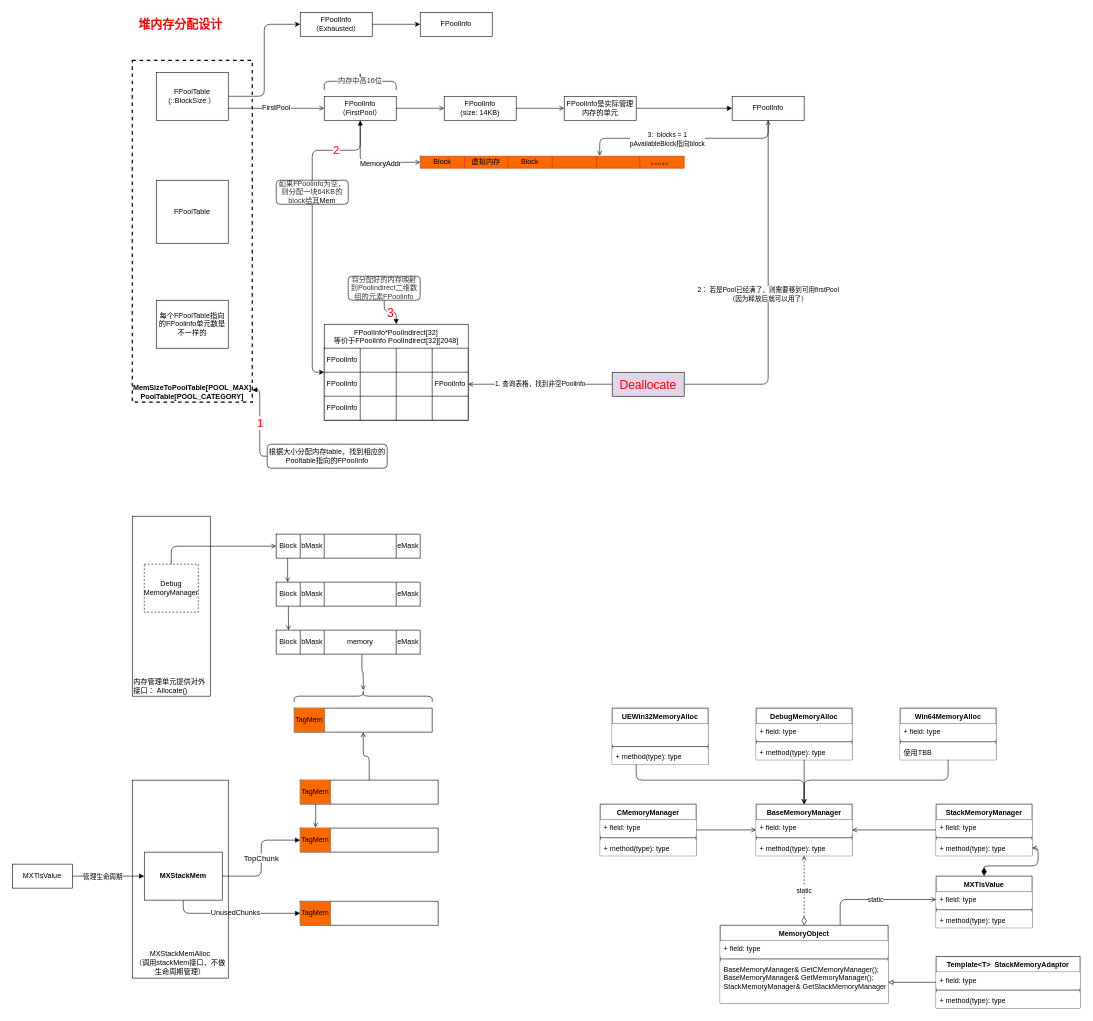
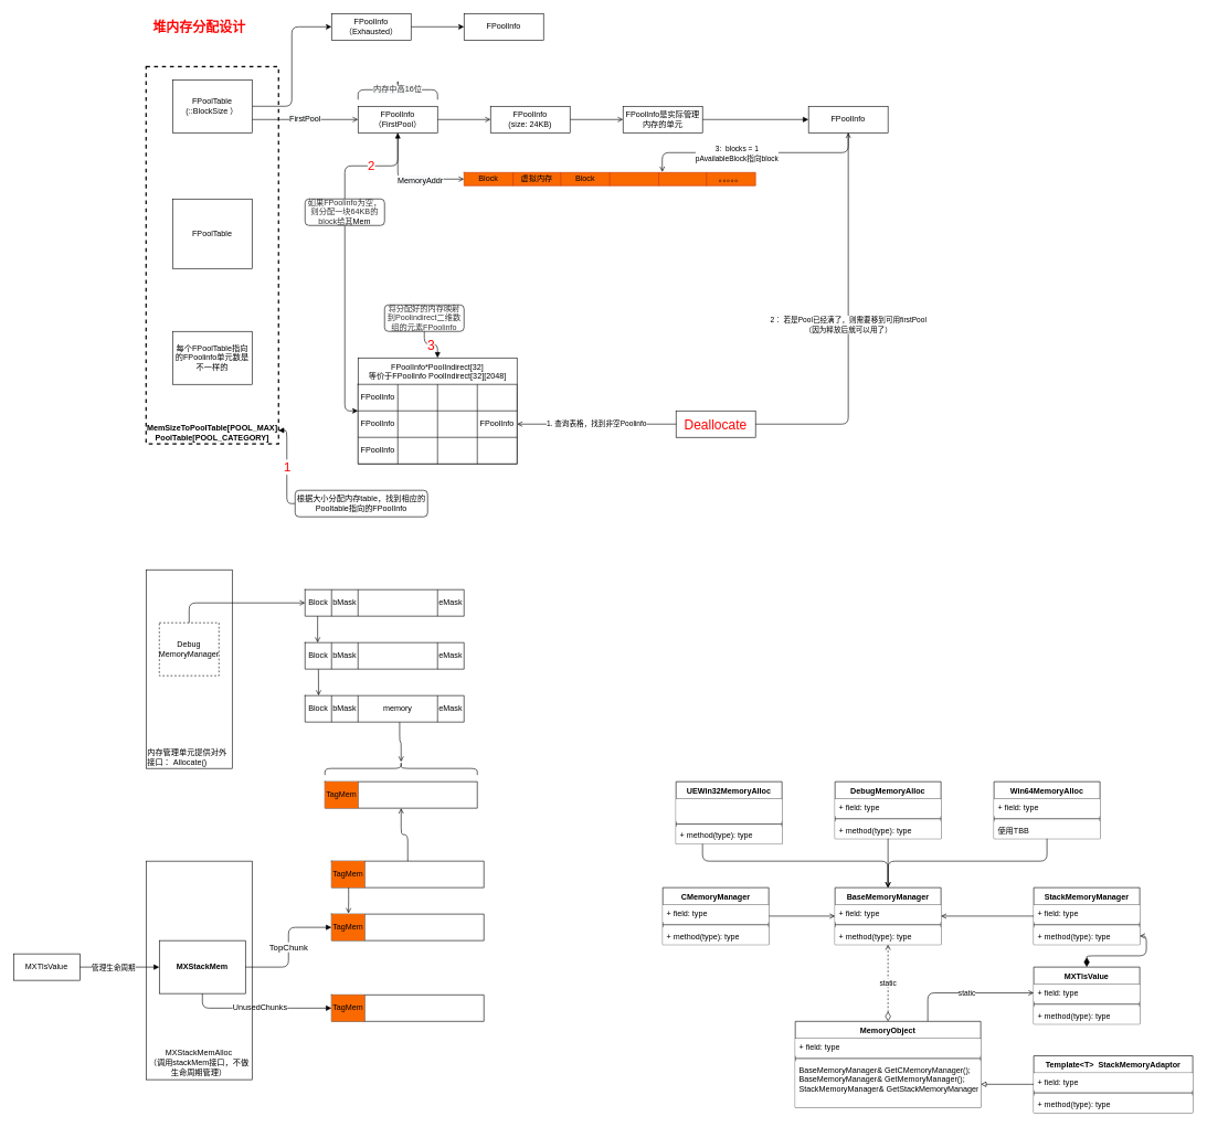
- <mxCell id="13" value="&lt;span&gt;FPoolInfo&lt;/span&gt;&lt;br&gt;&lt;span&gt;(size: 14KB)&lt;/span&gt;" style="rounded=0;whiteSpace=wrap;html=1;" parent="1" vertex="1"><mxGeometry x="740" y="160" width="120" height="40" as="geometry" /></mxCell>
+ <mxCell id="13" value="&lt;span&gt;FPoolInfo&lt;/span&gt;&lt;br&gt;&lt;span&gt;(size: 24KB)&lt;/span&gt;" style="rounded=0;whiteSpace=wrap;html=1;" parent="1" vertex="1"><mxGeometry x="740" y="160" width="120" height="40" as="geometry" /></mxCell>
- <mxCell id="36" value="Deallocate" style="rounded=0;whiteSpace=wrap;html=1;fontSize=20;fontColor=#FF0000;fillColor=#e1d5e7;" parent="1" vertex="1"><mxGeometry x="1020" y="620" width="120" height="40" as="geometry" /></mxCell>
+ <mxCell id="36" value="Deallocate" style="rounded=0;whiteSpace=wrap;html=1;fontSize=20;fontColor=#FF0000;" parent="1" vertex="1"><mxGeometry x="1020" y="620" width="120" height="40" as="geometry" /></mxCell>
